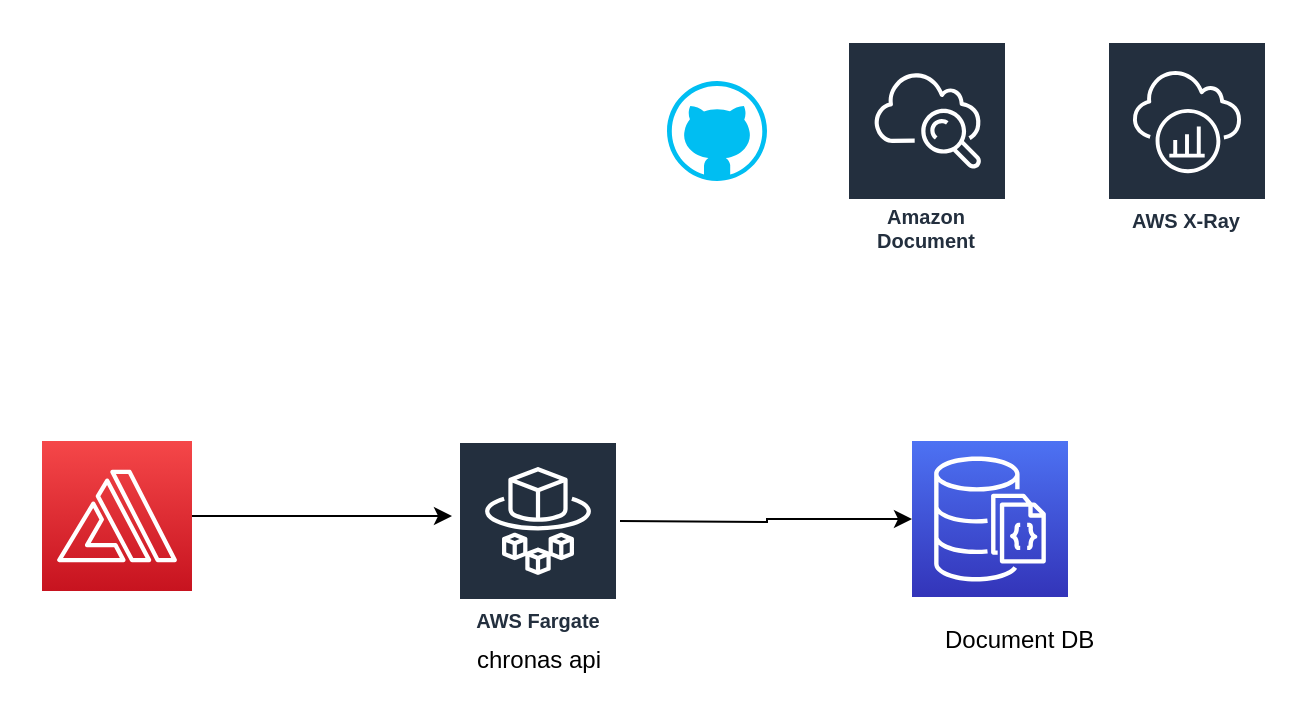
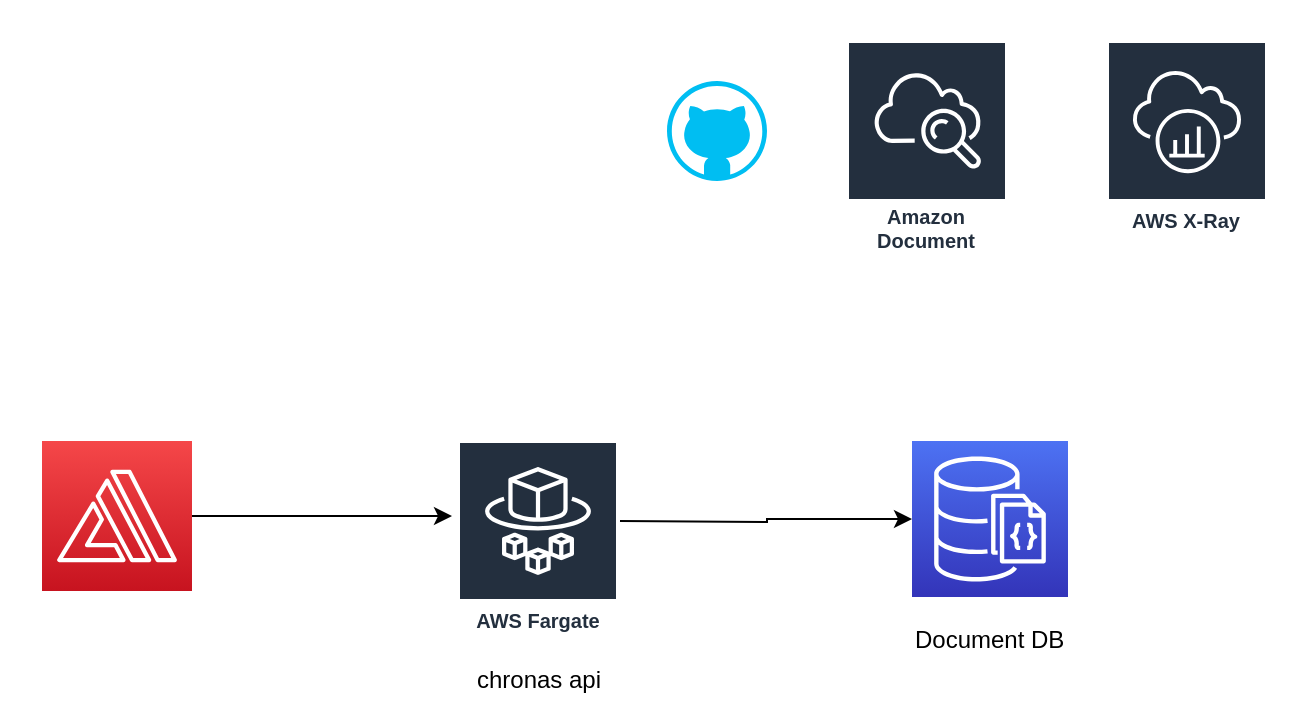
- <mxCell id="7" value="Document DB&amp;nbsp;" style="text;html=1;align=center;verticalAlign=middle;resizable=0;points=[];autosize=1;" vertex="1" parent="1"><mxGeometry x="465.5" y="310" width="90" height="20" as="geometry" /></mxCell>
+ <mxCell id="7" value="Document DB&amp;nbsp;" style="text;html=1;align=center;verticalAlign=middle;resizable=0;points=[];autosize=1;" vertex="1" parent="1"><mxGeometry x="450.5" y="310" width="90" height="20" as="geometry" /></mxCell>
- <mxCell id="5" value="chronas api" style="text;html=1;align=center;verticalAlign=middle;resizable=0;points=[];autosize=1;" vertex="1" parent="1"><mxGeometry x="228.5" y="320" width="80" height="20" as="geometry" /></mxCell>
+ <mxCell id="5" value="chronas api" style="text;html=1;align=center;verticalAlign=middle;resizable=0;points=[];autosize=1;" vertex="1" parent="1"><mxGeometry x="228.5" y="330" width="80" height="20" as="geometry" /></mxCell>
